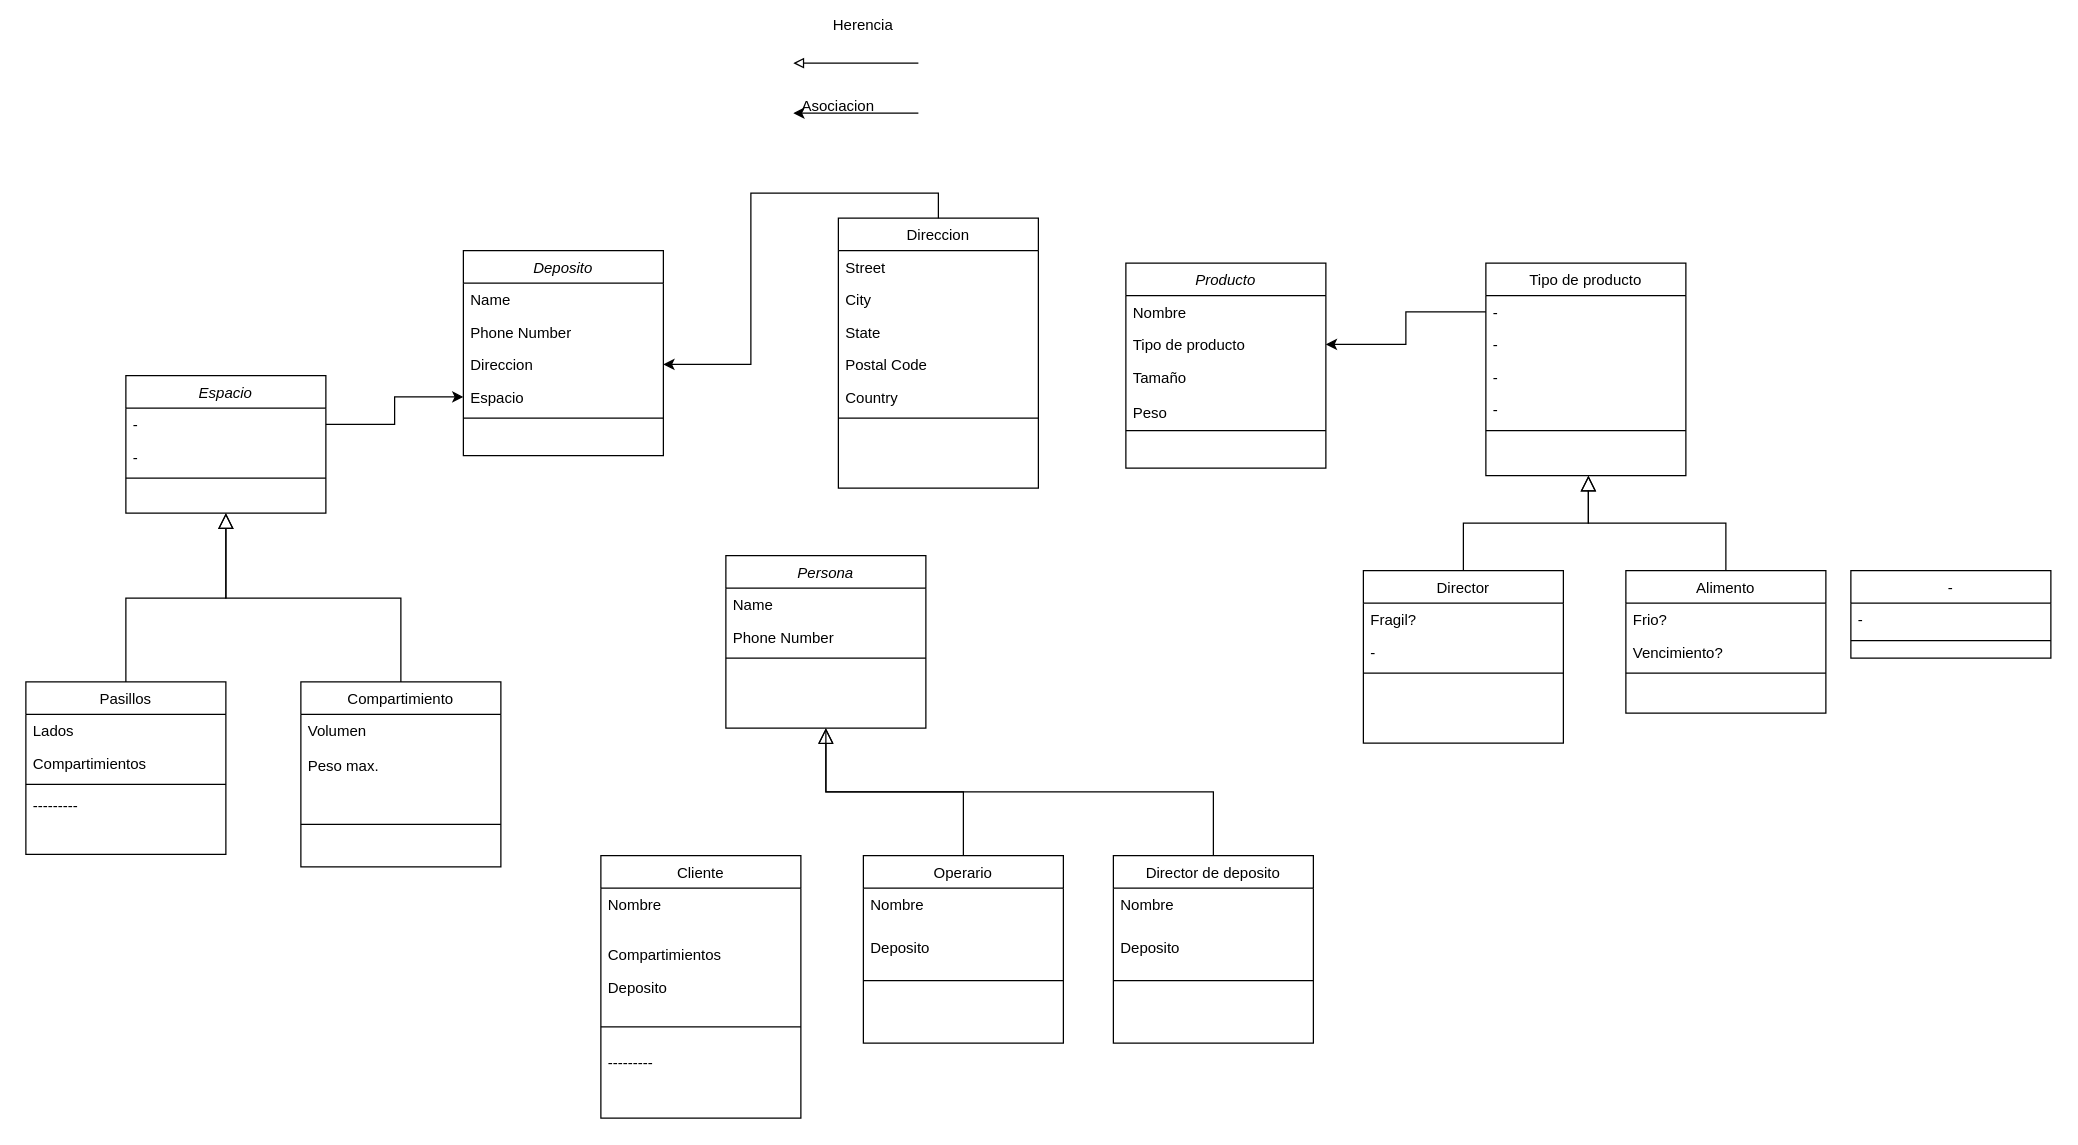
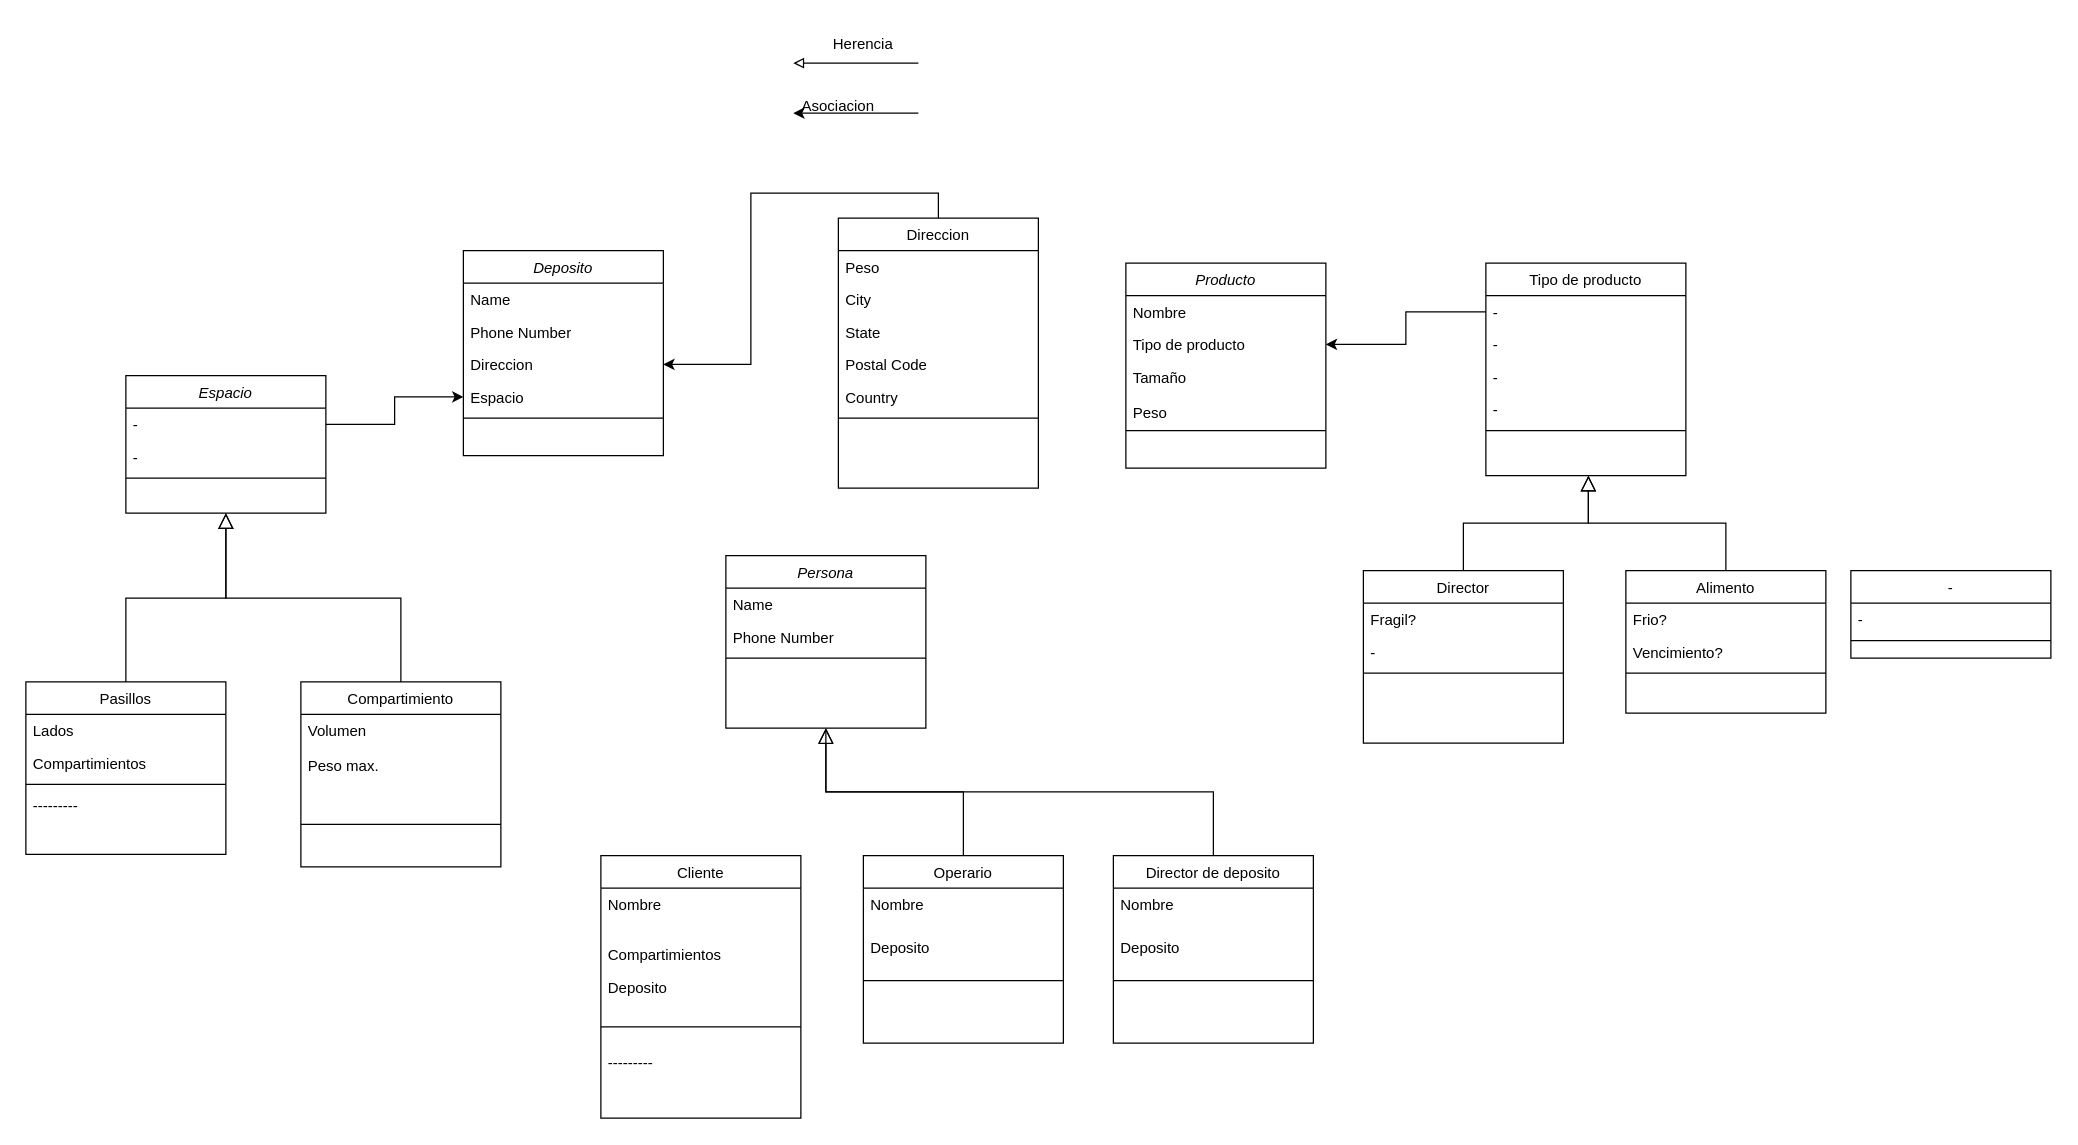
- <mxCell id="79" value="Herencia" style="text;html=1;strokeColor=none;fillColor=none;align=center;verticalAlign=middle;whiteSpace=wrap;rounded=0;" vertex="1" parent="1"><mxGeometry x="660" y="5" width="60" height="30" as="geometry" /></mxCell>
+ <mxCell id="79" value="Herencia" style="text;html=1;strokeColor=none;fillColor=none;align=center;verticalAlign=middle;whiteSpace=wrap;rounded=0;" vertex="1" parent="1"><mxGeometry x="660" y="20" width="60" height="30" as="geometry" /></mxCell>
- <mxCell id="18" value="Street" style="text;align=left;verticalAlign=top;spacingLeft=4;spacingRight=4;overflow=hidden;rotatable=0;points=[[0,0.5],[1,0.5]];portConstraint=eastwest;" parent="17" vertex="1"><mxGeometry y="26" width="160" height="26" as="geometry" /></mxCell>
+ <mxCell id="18" value="Peso" style="text;align=left;verticalAlign=top;spacingLeft=4;spacingRight=4;overflow=hidden;rotatable=0;points=[[0,0.5],[1,0.5]];portConstraint=eastwest;" parent="17" vertex="1"><mxGeometry y="26" width="160" height="26" as="geometry" /></mxCell>
